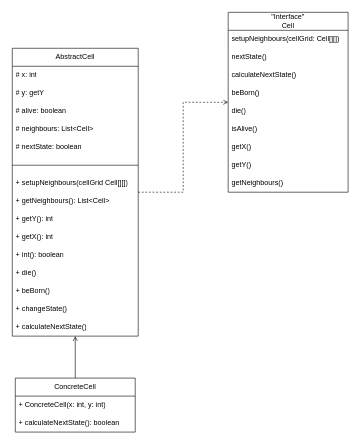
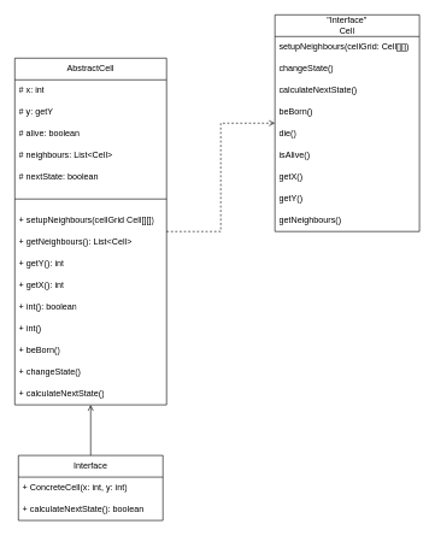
- <mxCell id="4" value="nextState()" style="text;strokeColor=none;fillColor=none;align=left;verticalAlign=middle;spacingLeft=4;spacingRight=4;overflow=hidden;points=[[0,0.5],[1,0.5]];portConstraint=eastwest;rotatable=0;whiteSpace=wrap;html=1;" parent="2" vertex="1"><mxGeometry y="60" width="200" height="30" as="geometry" /></mxCell>
+ <mxCell id="4" value="changeState()" style="text;strokeColor=none;fillColor=none;align=left;verticalAlign=middle;spacingLeft=4;spacingRight=4;overflow=hidden;points=[[0,0.5],[1,0.5]];portConstraint=eastwest;rotatable=0;whiteSpace=wrap;html=1;" parent="2" vertex="1"><mxGeometry y="60" width="200" height="30" as="geometry" /></mxCell>
- <mxCell id="24" value="+ die()" style="text;strokeColor=none;fillColor=none;align=left;verticalAlign=middle;spacingLeft=4;spacingRight=4;overflow=hidden;points=[[0,0.5],[1,0.5]];portConstraint=eastwest;rotatable=0;whiteSpace=wrap;html=1;" parent="12" vertex="1"><mxGeometry y="360" width="210" height="30" as="geometry" /></mxCell>
+ <mxCell id="24" value="+ int()" style="text;strokeColor=none;fillColor=none;align=left;verticalAlign=middle;spacingLeft=4;spacingRight=4;overflow=hidden;points=[[0,0.5],[1,0.5]];portConstraint=eastwest;rotatable=0;whiteSpace=wrap;html=1;" parent="12" vertex="1"><mxGeometry y="360" width="210" height="30" as="geometry" /></mxCell>
- <mxCell id="30" value="ConcreteCell" style="swimlane;fontStyle=0;childLayout=stackLayout;horizontal=1;startSize=30;horizontalStack=0;resizeParent=1;resizeParentMax=0;resizeLast=0;collapsible=1;marginBottom=0;whiteSpace=wrap;html=1;" parent="1" vertex="1"><mxGeometry x="25" y="630" width="200" height="90" as="geometry" /></mxCell>
+ <mxCell id="30" value="Interface" style="swimlane;fontStyle=0;childLayout=stackLayout;horizontal=1;startSize=30;horizontalStack=0;resizeParent=1;resizeParentMax=0;resizeLast=0;collapsible=1;marginBottom=0;whiteSpace=wrap;html=1;" parent="1" vertex="1"><mxGeometry x="25" y="630" width="200" height="90" as="geometry" /></mxCell>
